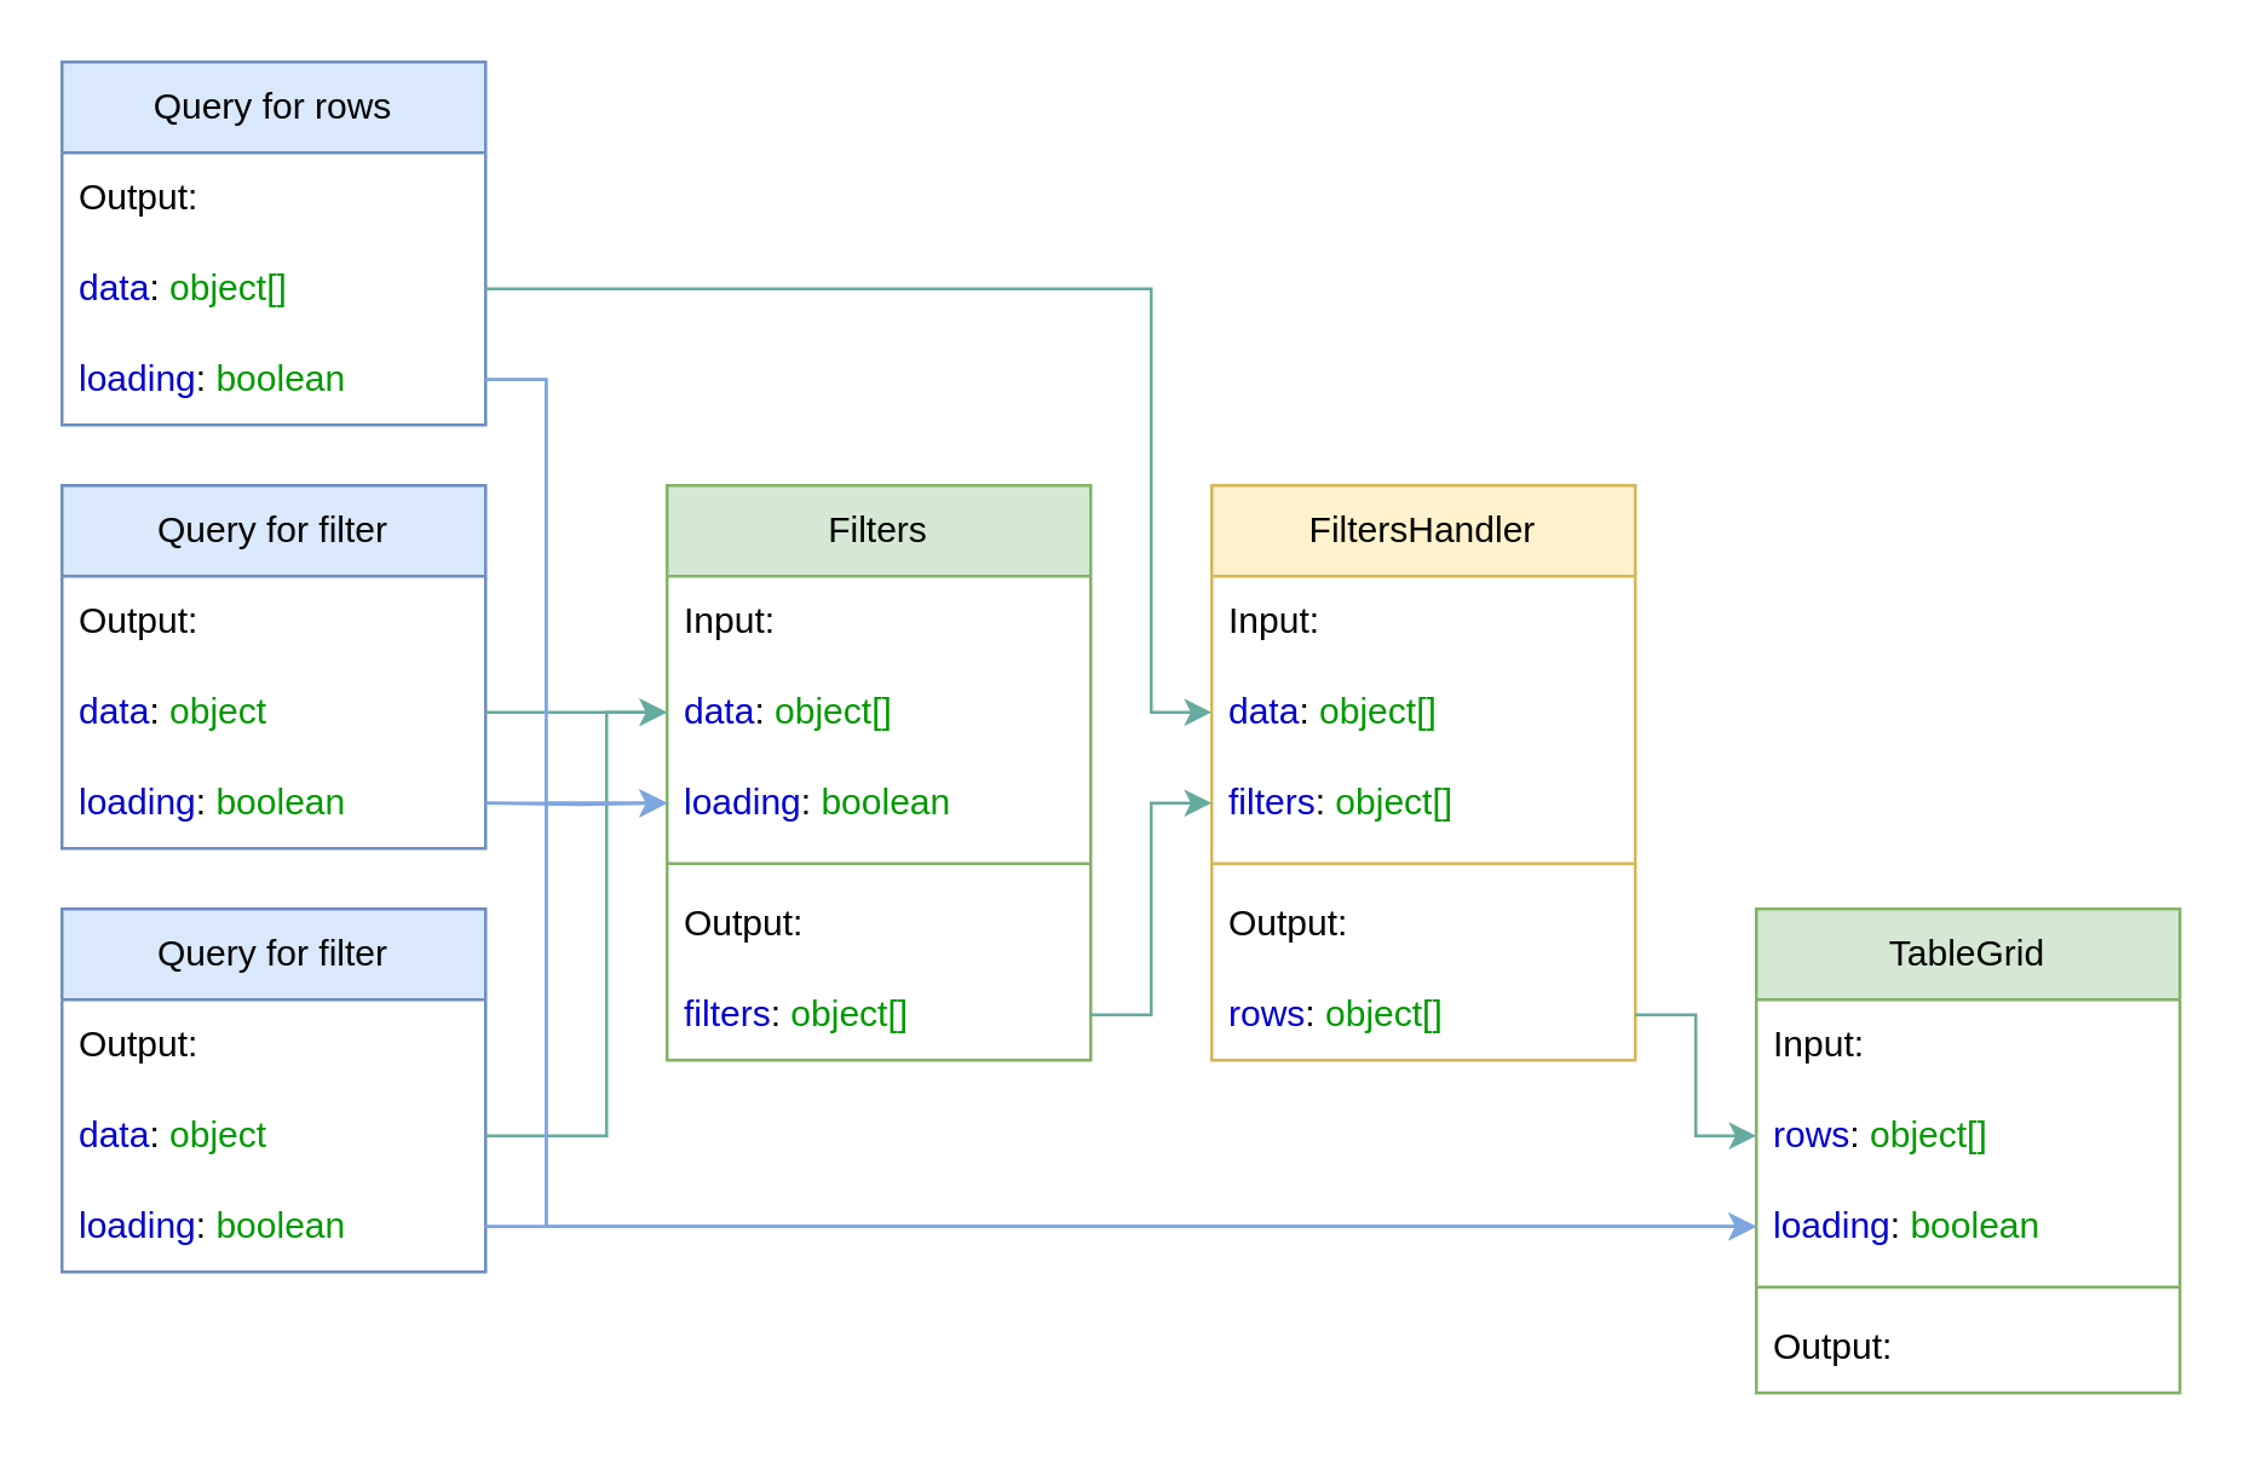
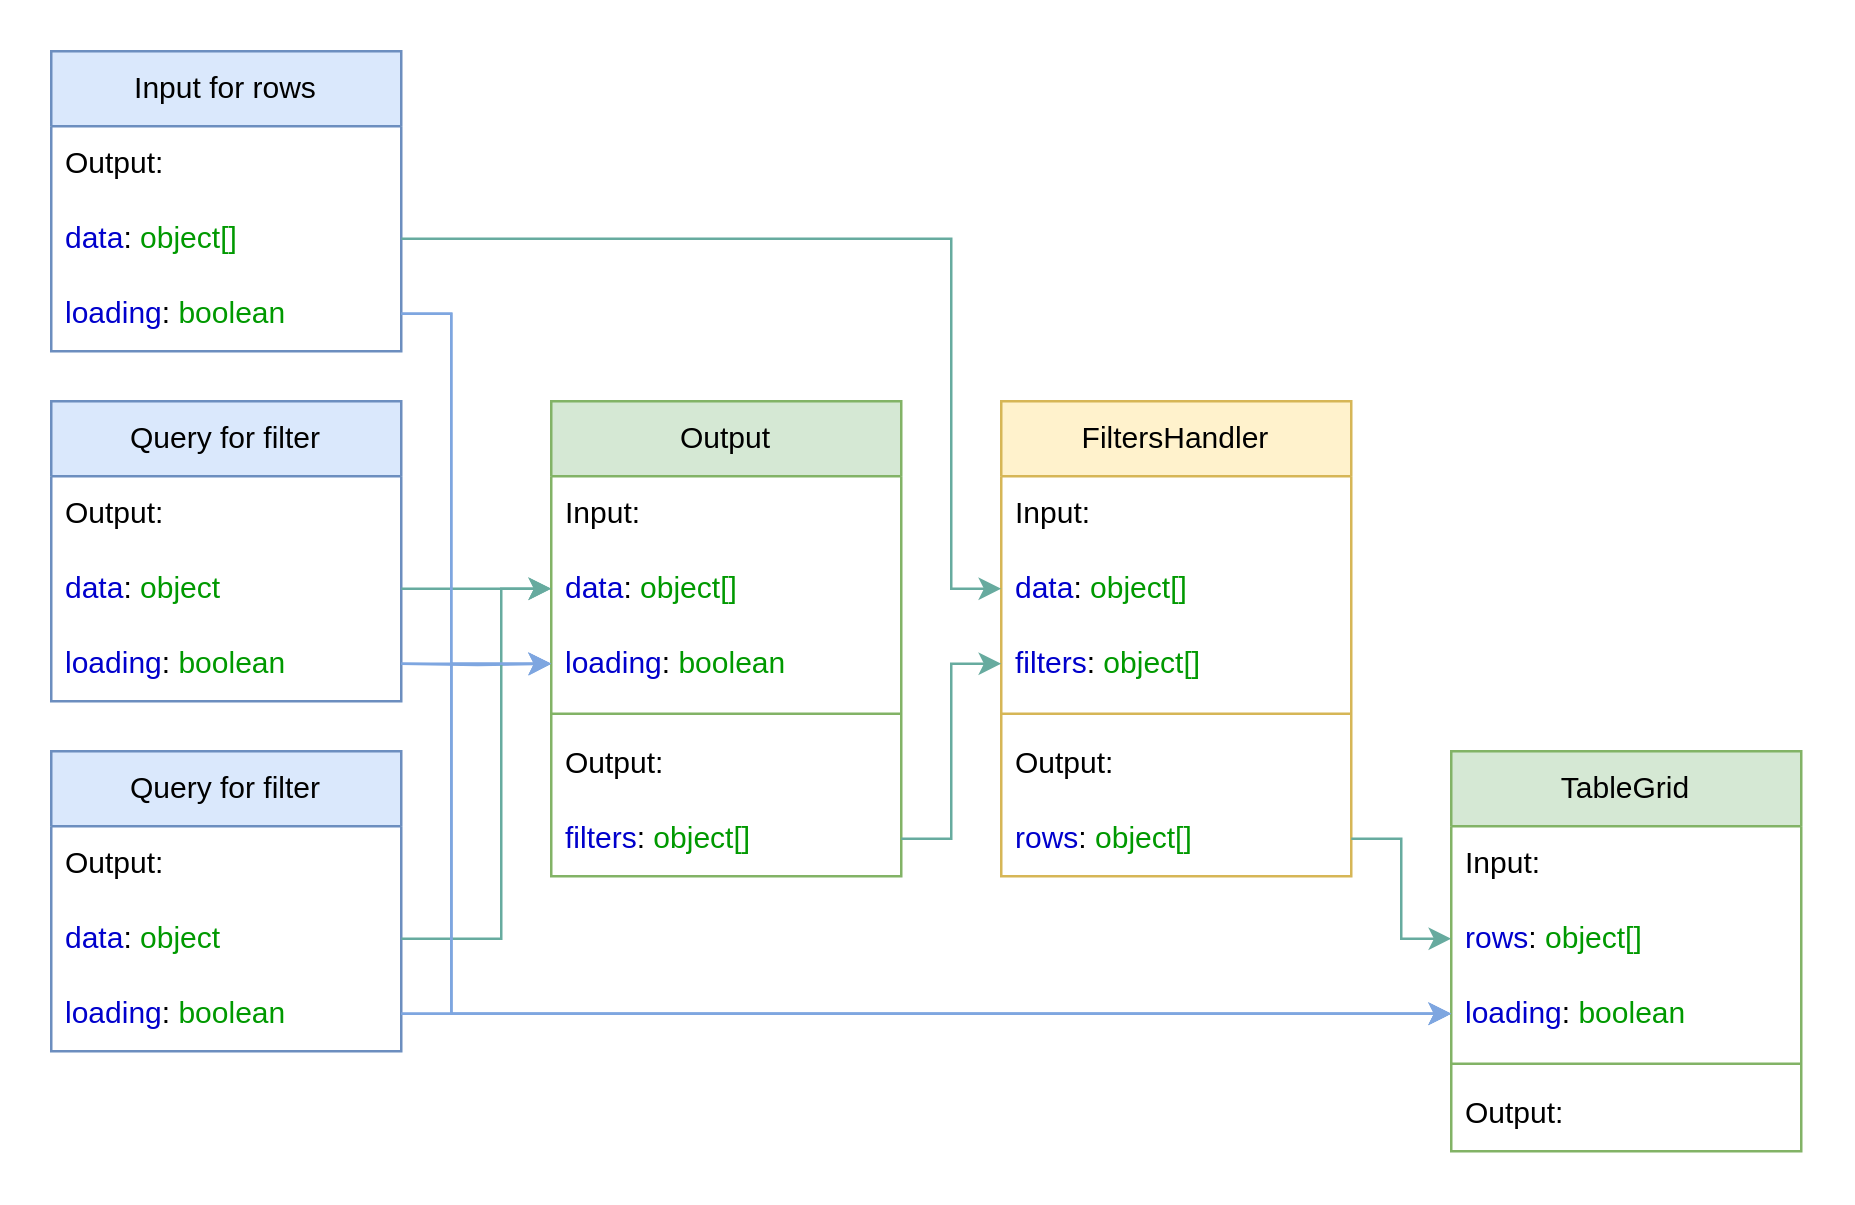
- <mxCell id="7" value="Query for rows" style="swimlane;fontStyle=0;childLayout=stackLayout;horizontal=1;startSize=30;horizontalStack=0;resizeParent=1;resizeParentMax=0;resizeLast=0;collapsible=1;marginBottom=0;whiteSpace=wrap;html=1;fillColor=#dae8fc;strokeColor=#6c8ebf;" vertex="1" parent="1"><mxGeometry x="20" y="20" width="140" height="120" as="geometry" /></mxCell>
+ <mxCell id="7" value="Input for rows" style="swimlane;fontStyle=0;childLayout=stackLayout;horizontal=1;startSize=30;horizontalStack=0;resizeParent=1;resizeParentMax=0;resizeLast=0;collapsible=1;marginBottom=0;whiteSpace=wrap;html=1;fillColor=#dae8fc;strokeColor=#6c8ebf;" vertex="1" parent="1"><mxGeometry x="20" y="20" width="140" height="120" as="geometry" /></mxCell>
- <mxCell id="17" value="Filters" style="swimlane;fontStyle=0;childLayout=stackLayout;horizontal=1;startSize=30;horizontalStack=0;resizeParent=1;resizeParentMax=0;resizeLast=0;collapsible=1;marginBottom=0;whiteSpace=wrap;html=1;fillColor=#d5e8d4;strokeColor=#82b366;" vertex="1" parent="1"><mxGeometry x="220" y="160" width="140" height="190" as="geometry" /></mxCell>
+ <mxCell id="17" value="Output" style="swimlane;fontStyle=0;childLayout=stackLayout;horizontal=1;startSize=30;horizontalStack=0;resizeParent=1;resizeParentMax=0;resizeLast=0;collapsible=1;marginBottom=0;whiteSpace=wrap;html=1;fillColor=#d5e8d4;strokeColor=#82b366;" vertex="1" parent="1"><mxGeometry x="220" y="160" width="140" height="190" as="geometry" /></mxCell>
